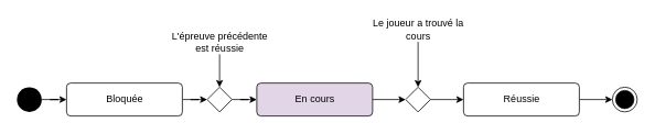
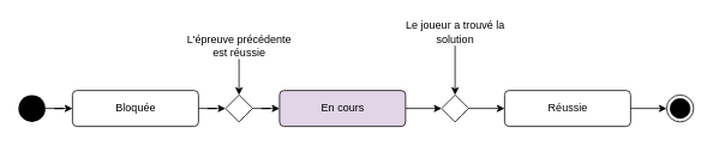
- <mxCell id="18" value="Le joueur a trouvé la cours" style="text;html=1;strokeColor=none;fillColor=none;align=center;verticalAlign=middle;whiteSpace=wrap;rounded=0;" vertex="1" parent="1"><mxGeometry x="442.5" y="20" width="125" height="30" as="geometry" /></mxCell>
+ <mxCell id="18" value="Le joueur a trouvé la solution" style="text;html=1;strokeColor=none;fillColor=none;align=center;verticalAlign=middle;whiteSpace=wrap;rounded=0;" vertex="1" parent="1"><mxGeometry x="442.5" y="20" width="125" height="30" as="geometry" /></mxCell>
